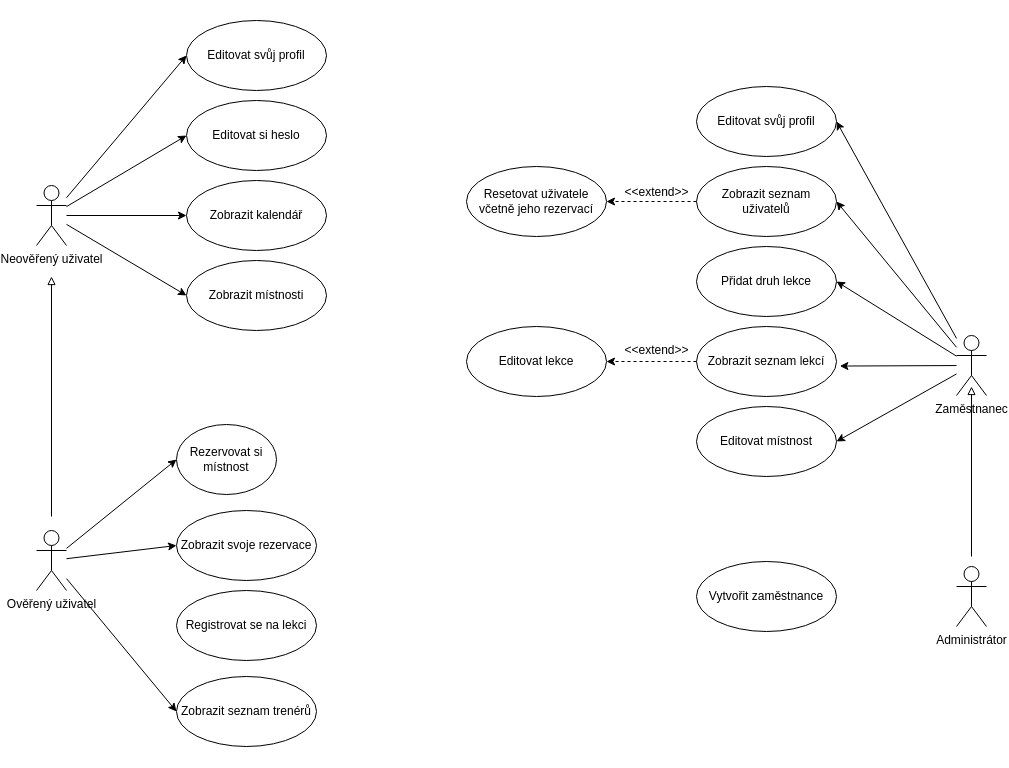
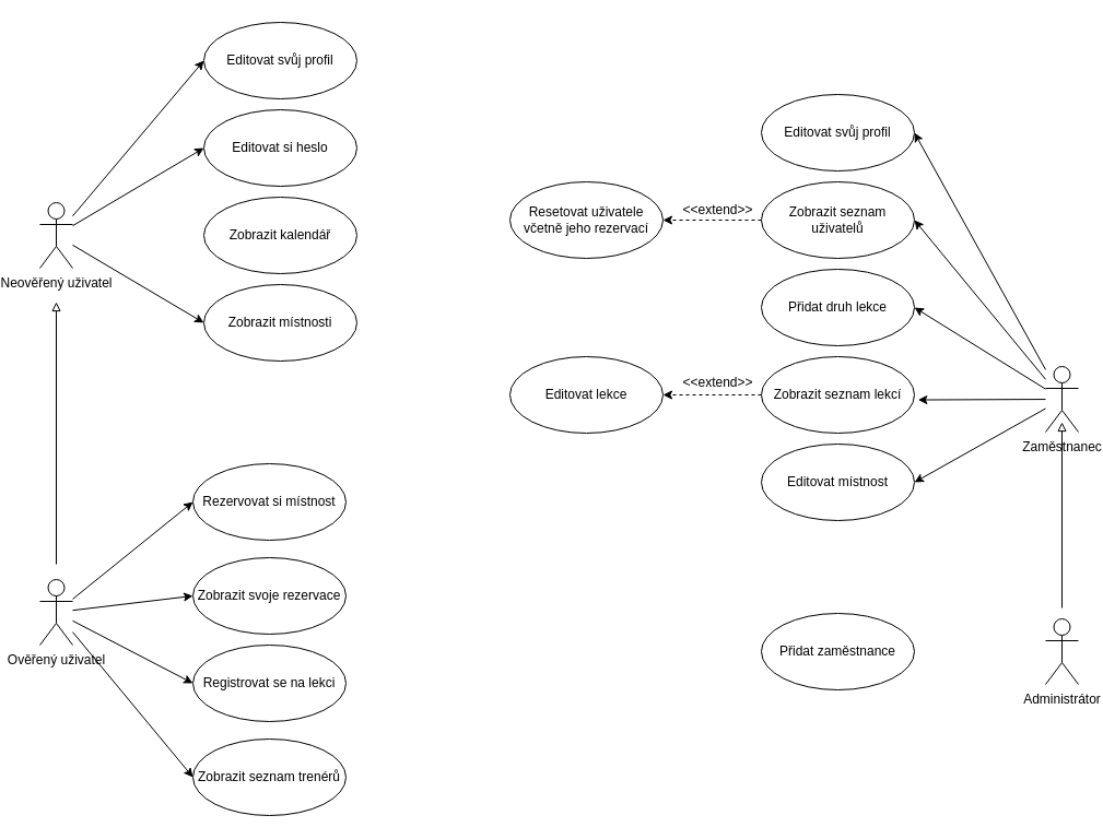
- <mxCell id="5" style="edgeStyle=none;html=1;entryX=0;entryY=0.5;entryDx=0;entryDy=0;" edge="1" parent="1" source="6" target="35"><mxGeometry relative="1" as="geometry" /></mxCell>
- <mxCell id="28" value="Rezervovat si místnost" style="ellipse;whiteSpace=wrap;html=1;" vertex="1" parent="1"><mxGeometry x="160" y="424" width="100" height="70" as="geometry" /></mxCell>
+ <mxCell id="28" value="Rezervovat si místnost" style="ellipse;whiteSpace=wrap;html=1;" vertex="1" parent="1"><mxGeometry x="160" y="424" width="140" height="70" as="geometry" /></mxCell>
+ <mxCell id="31" style="edgeStyle=none;html=1;entryX=0;entryY=0.5;entryDx=0;entryDy=0;" edge="1" parent="1" source="34" target="25"><mxGeometry relative="1" as="geometry" /></mxCell>
- <mxCell id="39" value="Vytvořit zaměstnance" style="ellipse;whiteSpace=wrap;html=1;" vertex="1" parent="1"><mxGeometry x="680" y="561" width="140" height="70" as="geometry" /></mxCell>
+ <mxCell id="39" value="Přidat zaměstnance" style="ellipse;whiteSpace=wrap;html=1;" vertex="1" parent="1"><mxGeometry x="680" y="561" width="140" height="70" as="geometry" /></mxCell>
